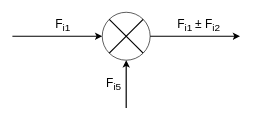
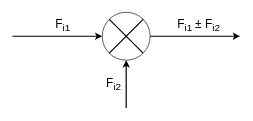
- <mxCell id="10" value="&lt;font style=&quot;font-size: 20px&quot;&gt;F&lt;sub&gt;i5&lt;/sub&gt;&lt;/font&gt;&lt;br&gt;" style="text;html=1;resizable=0;points=[];align=center;verticalAlign=middle;labelBackgroundColor=#ffffff;direction=east;" vertex="1" connectable="0" parent="1"><mxGeometry x="190.214" y="160" as="geometry"><mxPoint x="-1.5" y="-20" as="offset" /></mxGeometry></mxCell>
+ <mxCell id="10" value="&lt;font style=&quot;font-size: 20px&quot;&gt;F&lt;sub&gt;i2&lt;/sub&gt;&lt;/font&gt;&lt;br&gt;" style="text;html=1;resizable=0;points=[];align=center;verticalAlign=middle;labelBackgroundColor=#ffffff;direction=east;" vertex="1" connectable="0" parent="1"><mxGeometry x="190.214" y="160" as="geometry"><mxPoint x="-1.5" y="-20" as="offset" /></mxGeometry></mxCell>
